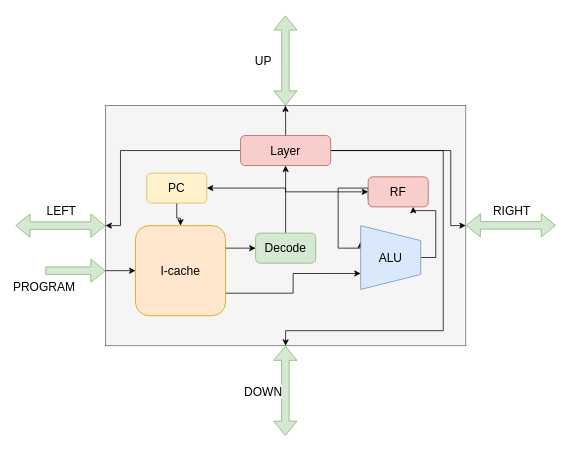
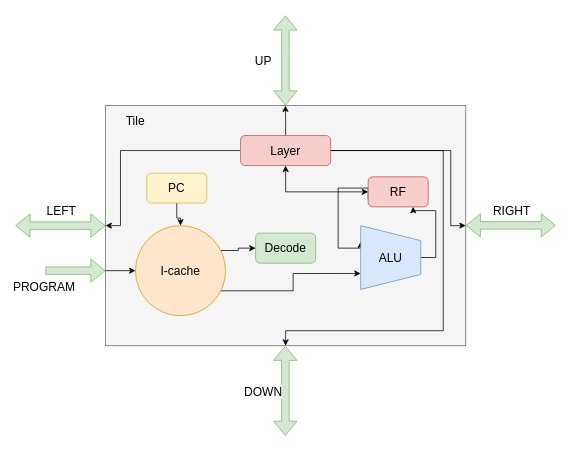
+ <mxCell id="11" value="&lt;font style=&quot;font-size: 16px;&quot;&gt;Tile&lt;/font&gt;" style="text;html=1;strokeColor=none;fillColor=none;align=center;verticalAlign=middle;whiteSpace=wrap;rounded=0;fontSize=16;" vertex="1" parent="1"><mxGeometry x="140" y="140" width="80" height="40" as="geometry" /></mxCell>
- <mxCell id="29" style="edgeStyle=orthogonalEdgeStyle;rounded=0;orthogonalLoop=1;jettySize=auto;elbow=vertical;html=1;exitX=0.5;exitY=0;exitDx=0;exitDy=0;fontSize=16;startArrow=none;startFill=0;endArrow=classic;endFill=1;entryX=1;entryY=0.5;entryDx=0;entryDy=0;" edge="1" parent="12" source="30" target="20"><mxGeometry relative="1" as="geometry" /></mxCell>
- <mxCell id="18" value="I-cache" style="rounded=1;whiteSpace=wrap;html=1;fontSize=16;fillColor=#ffe6cc;strokeColor=#d79b00;" vertex="1" parent="12"><mxGeometry x="180" y="300" width="120" height="120" as="geometry" /></mxCell>
+ <mxCell id="18" value="I-cache" style="ellipse;whiteSpace=wrap;html=1;fontSize=16;fillColor=#ffe6cc;strokeColor=#d79b00;" vertex="1" parent="12"><mxGeometry x="180" y="300" width="120" height="120" as="geometry" /></mxCell>
